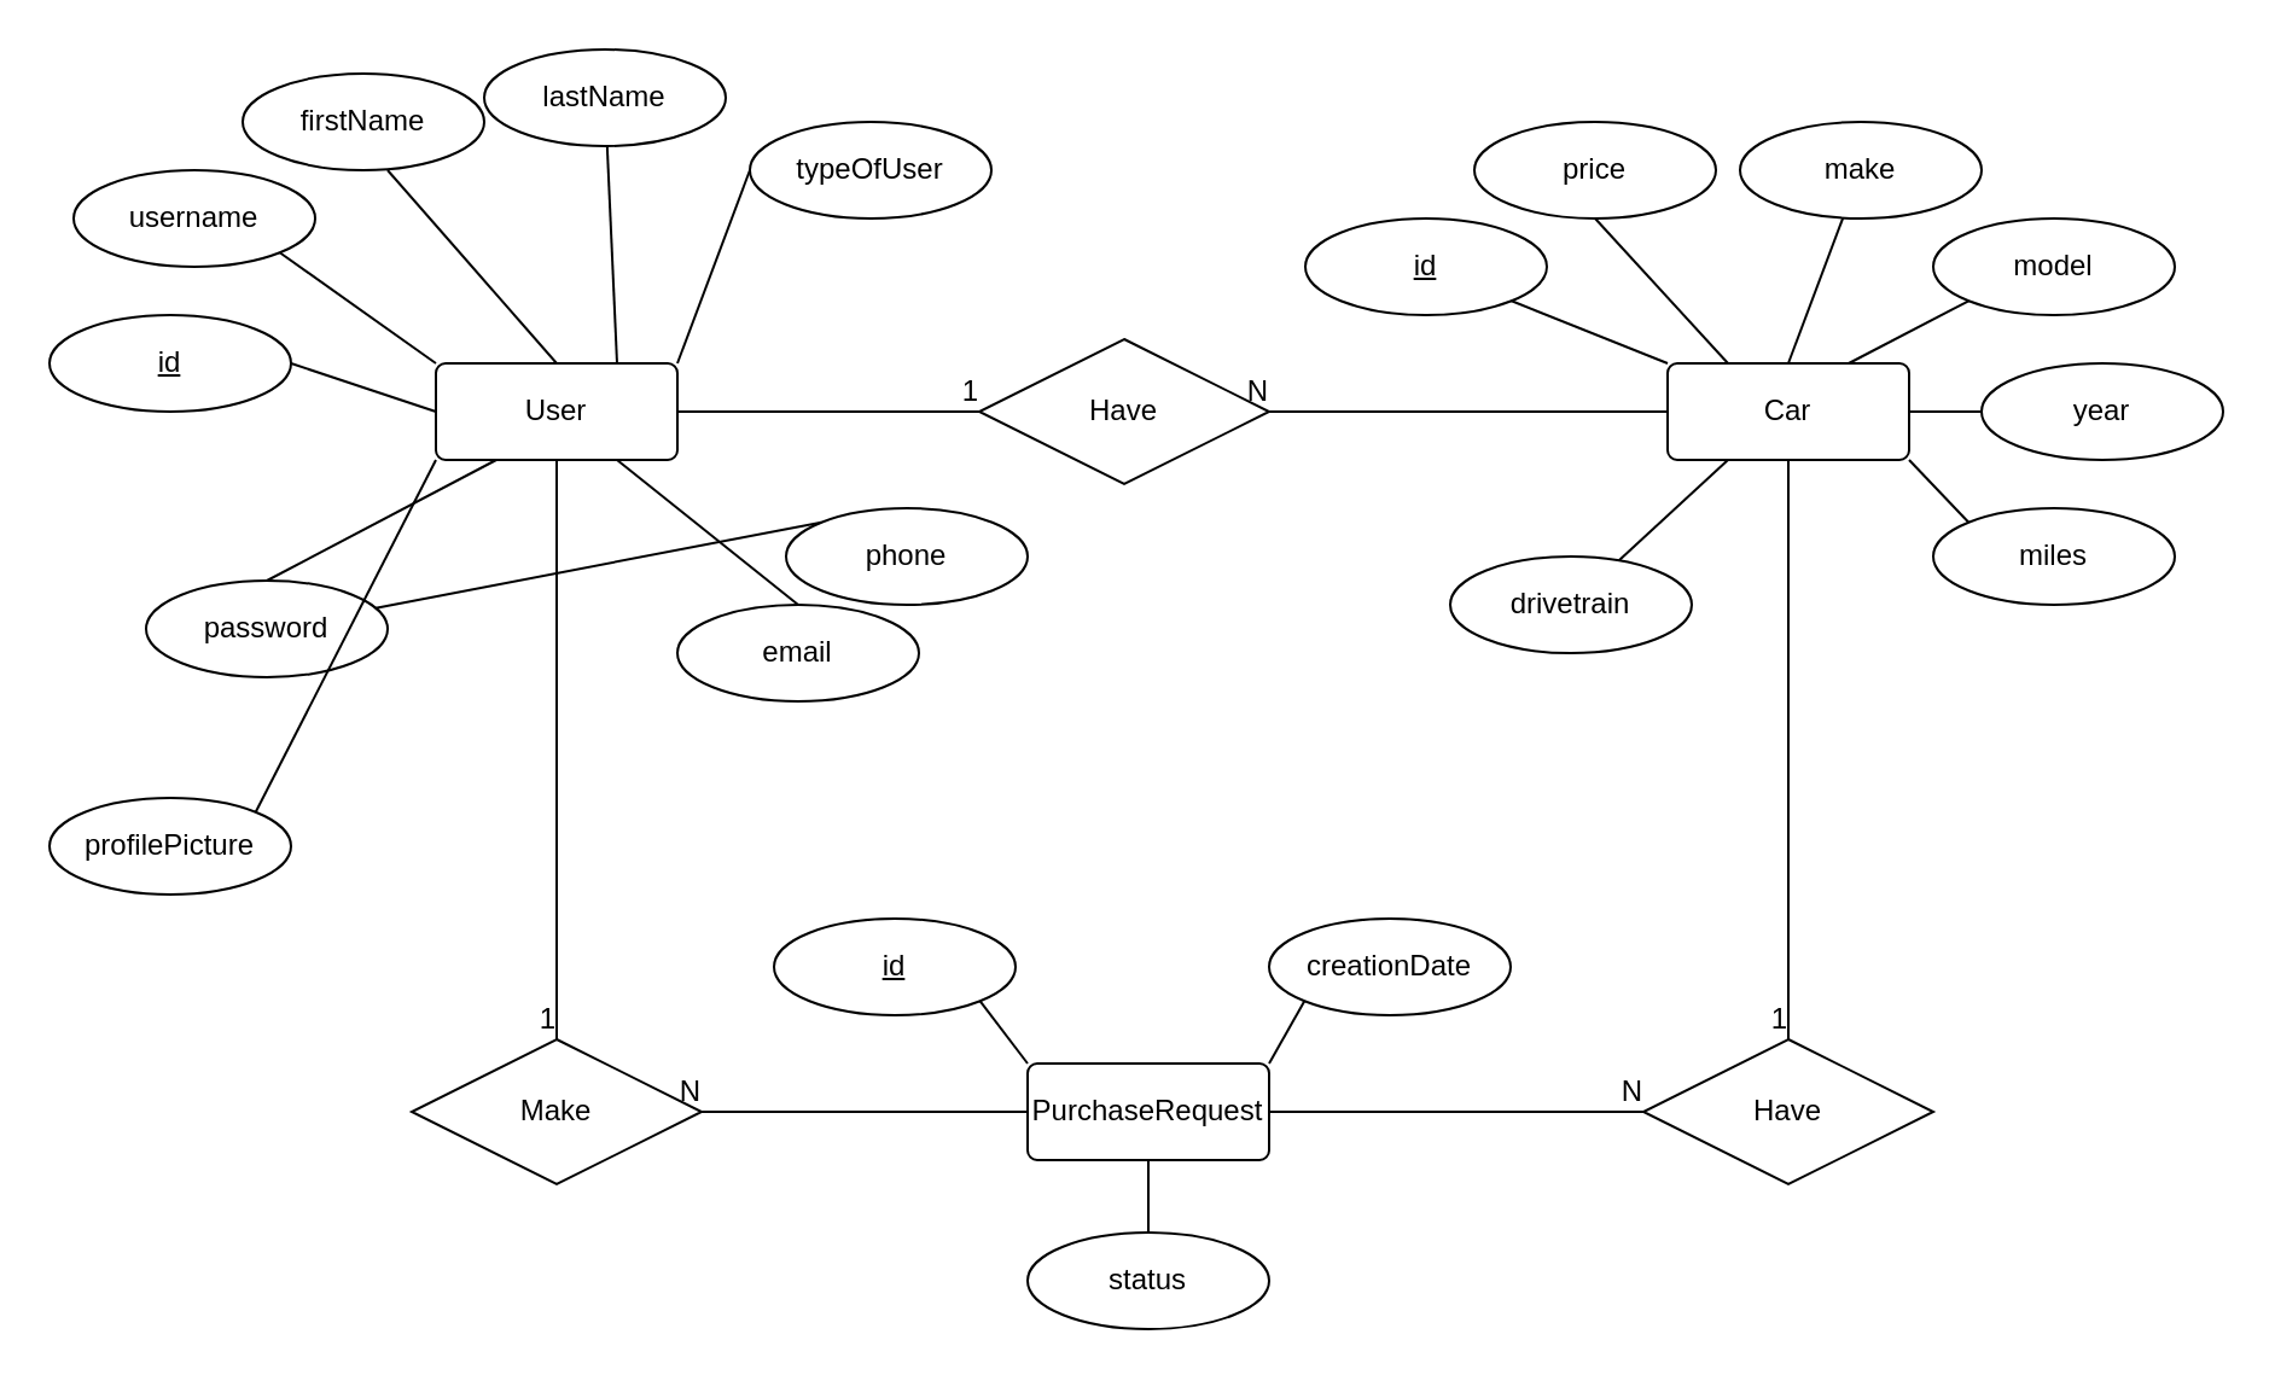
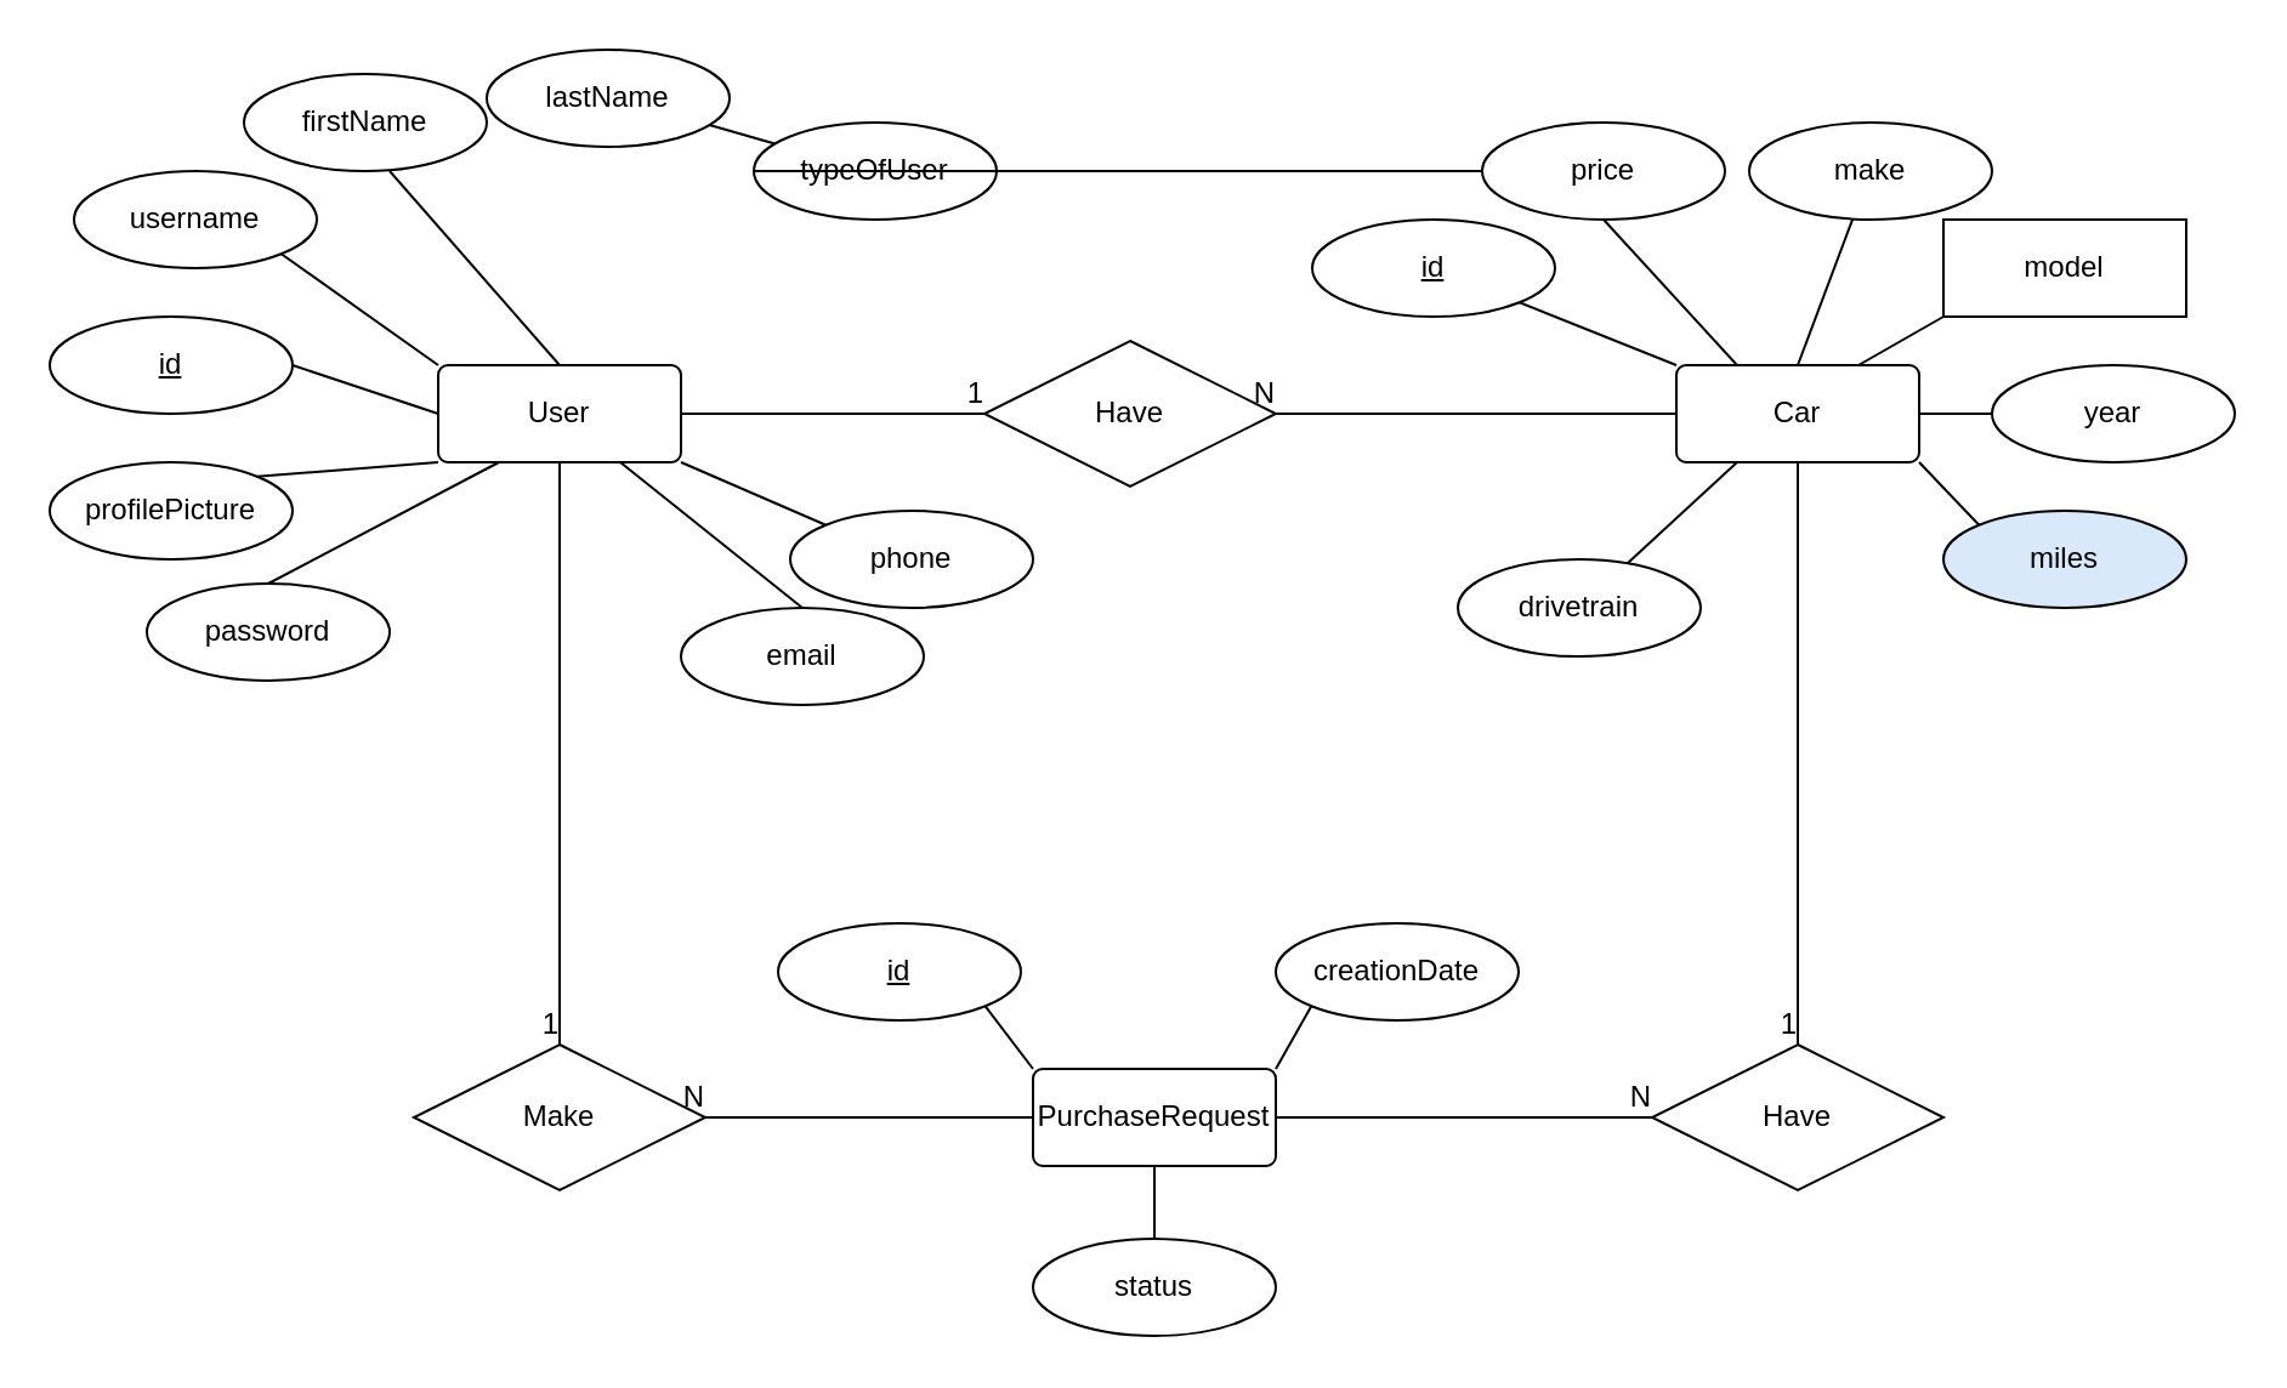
- <mxCell id="18" value="" style="endArrow=none;html=1;rounded=0;entryX=0.75;entryY=0;entryDx=0;entryDy=0;" edge="1" parent="1" source="6" target="2"><mxGeometry relative="1" as="geometry"><mxPoint x="310" y="130" as="sourcePoint" /><mxPoint x="290" y="160" as="targetPoint" /></mxGeometry></mxCell>
+ <mxCell id="18" value="" style="endArrow=none;html=1;rounded=0;" edge="1" parent="1" source="6" target="7"><mxGeometry relative="1" as="geometry"><mxPoint x="310" y="130" as="sourcePoint" /><mxPoint x="290" y="160" as="targetPoint" /></mxGeometry></mxCell>
- <mxCell id="17" value="" style="endArrow=none;html=1;rounded=0;entryX=1;entryY=0;entryDx=0;entryDy=0;exitX=0;exitY=0.5;exitDx=0;exitDy=0;" edge="1" parent="1" source="7" target="2"><mxGeometry relative="1" as="geometry"><mxPoint x="325" y="160" as="sourcePoint" /><mxPoint x="290" y="200" as="targetPoint" /></mxGeometry></mxCell>
+ <mxCell id="17" value="" style="endArrow=none;html=1;rounded=0;exitX=0;exitY=0.5;exitDx=0;exitDy=0;" edge="1" parent="1" source="7" target="23"><mxGeometry relative="1" as="geometry"><mxPoint x="325" y="160" as="sourcePoint" /><mxPoint x="290" y="200" as="targetPoint" /></mxGeometry></mxCell>
- <mxCell id="25" value="model" style="ellipse;whiteSpace=wrap;html=1;align=center;" vertex="1" parent="1"><mxGeometry x="800" y="90" width="100" height="40" as="geometry" /></mxCell>
+ <mxCell id="25" value="model" style="whiteSpace=wrap;html=1;align=center;rounded=0;" vertex="1" parent="1"><mxGeometry x="800" y="90" width="100" height="40" as="geometry" /></mxCell>
- <mxCell id="27" value="miles" style="ellipse;whiteSpace=wrap;html=1;align=center;" vertex="1" parent="1"><mxGeometry x="800" y="210" width="100" height="40" as="geometry" /></mxCell>
+ <mxCell id="27" value="miles" style="ellipse;whiteSpace=wrap;html=1;align=center;fillColor=#dae8fc;" vertex="1" parent="1"><mxGeometry x="800" y="210" width="100" height="40" as="geometry" /></mxCell>
- <mxCell id="16" value="" style="endArrow=none;html=1;rounded=0;exitX=0;exitY=0;exitDx=0;exitDy=0;" edge="1" parent="1" source="8" target="10"><mxGeometry relative="1" as="geometry"><mxPoint x="300" y="250" as="sourcePoint" /><mxPoint x="265" y="200" as="targetPoint" /></mxGeometry></mxCell>
+ <mxCell id="16" value="" style="endArrow=none;html=1;rounded=0;exitX=0;exitY=0;exitDx=0;exitDy=0;entryX=1;entryY=1;entryDx=0;entryDy=0;" edge="1" parent="1" source="8" target="2"><mxGeometry relative="1" as="geometry"><mxPoint x="300" y="250" as="sourcePoint" /><mxPoint x="265" y="200" as="targetPoint" /></mxGeometry></mxCell>
- <mxCell id="11" value="profilePicture" style="ellipse;whiteSpace=wrap;html=1;align=center;" vertex="1" parent="1"><mxGeometry x="20" y="330" width="100" height="40" as="geometry" /></mxCell>
+ <mxCell id="11" value="profilePicture" style="ellipse;whiteSpace=wrap;html=1;align=center;" vertex="1" parent="1"><mxGeometry x="20" y="190" width="100" height="40" as="geometry" /></mxCell>
